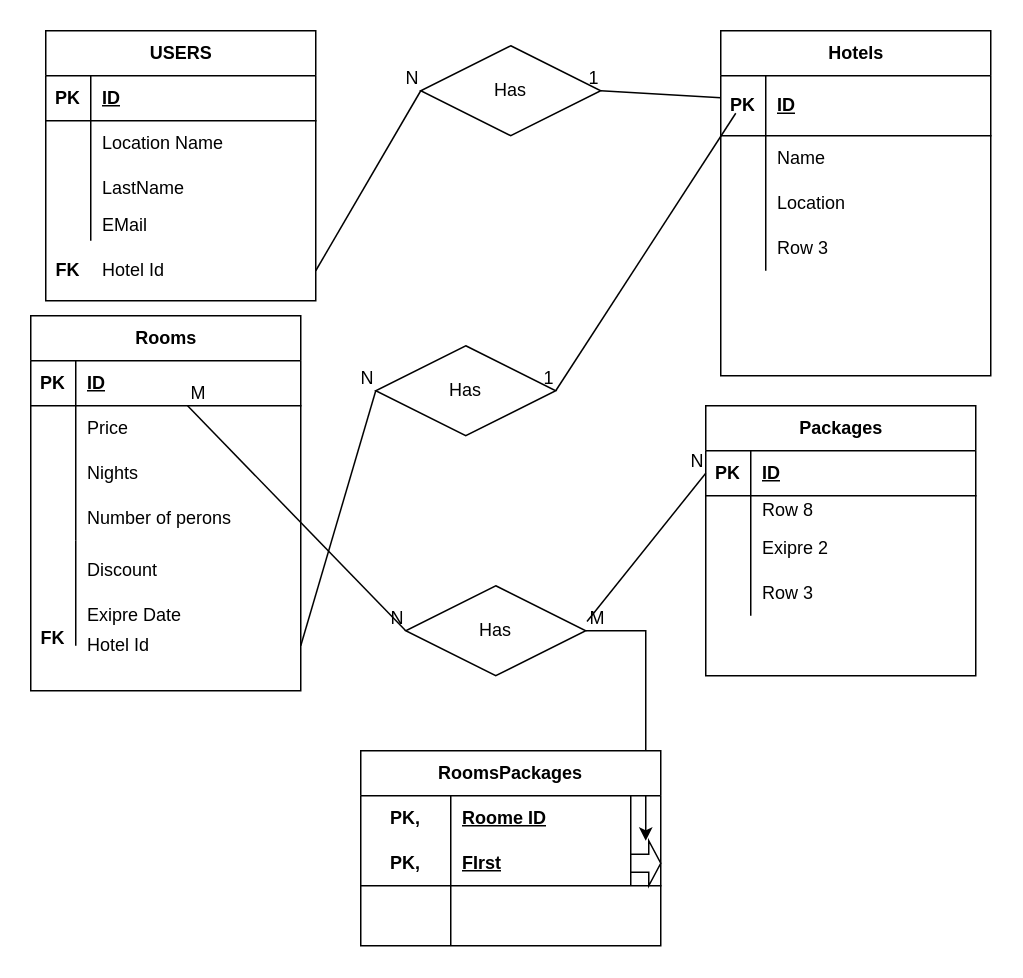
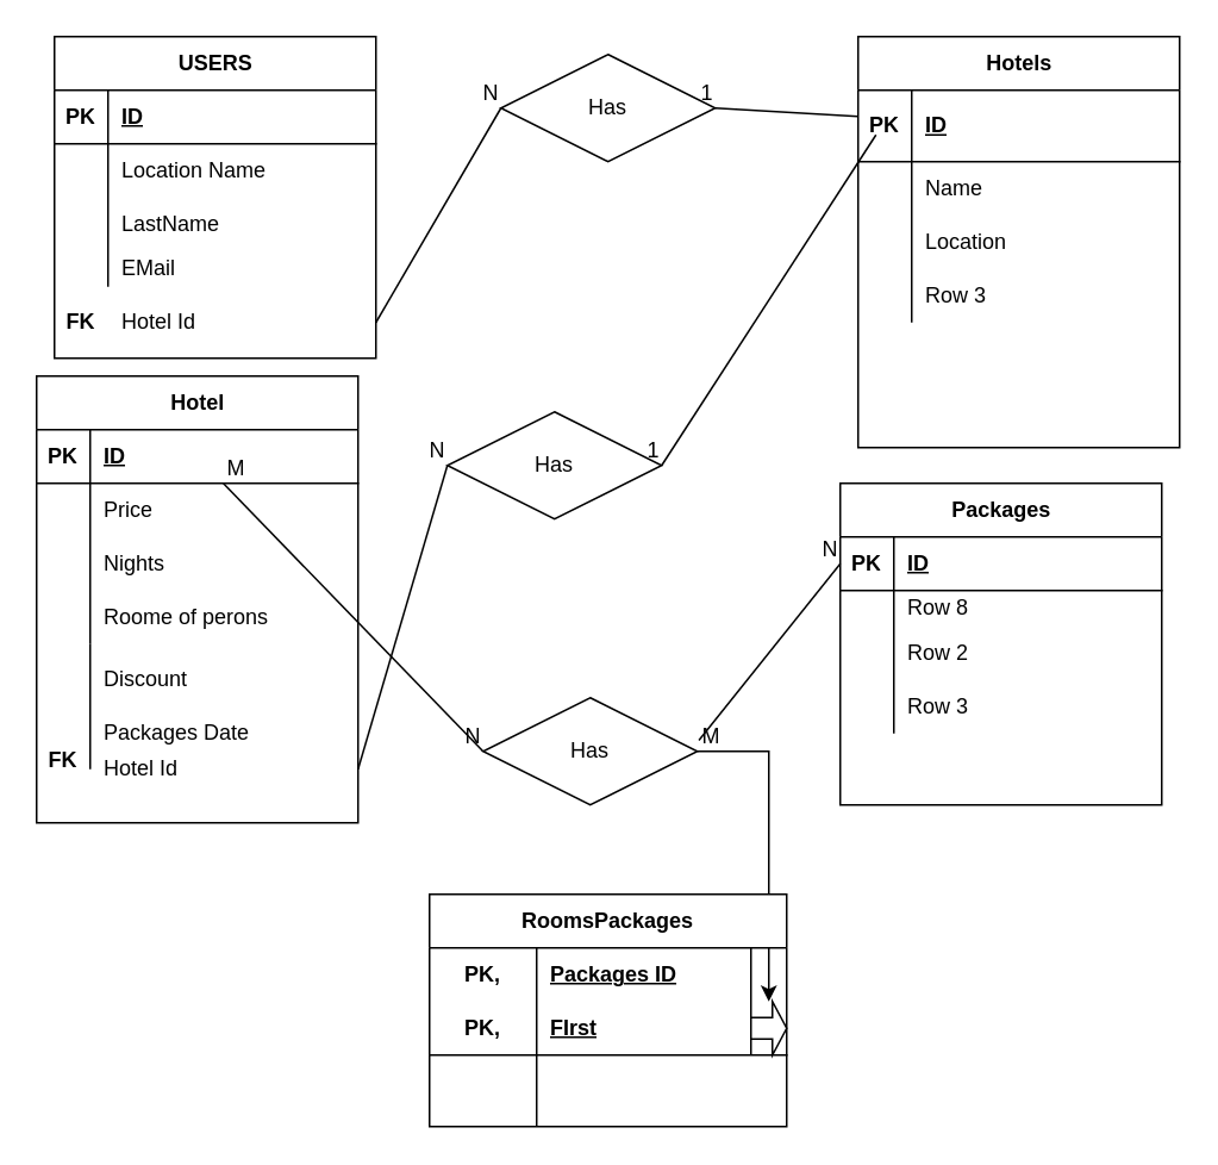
- <mxCell id="32" value="Rooms" style="shape=table;startSize=30;container=1;collapsible=1;childLayout=tableLayout;fixedRows=1;rowLines=0;fontStyle=1;align=center;resizeLast=1;html=1;" parent="1" vertex="1"><mxGeometry x="20" y="210" width="180" height="250" as="geometry" /></mxCell>
+ <mxCell id="32" value="Hotel" style="shape=table;startSize=30;container=1;collapsible=1;childLayout=tableLayout;fixedRows=1;rowLines=0;fontStyle=1;align=center;resizeLast=1;html=1;" parent="1" vertex="1"><mxGeometry x="20" y="210" width="180" height="250" as="geometry" /></mxCell>
- <mxCell id="44" value="Number of perons" style="shape=partialRectangle;connectable=0;fillColor=none;top=0;left=0;bottom=0;right=0;align=left;spacingLeft=6;overflow=hidden;whiteSpace=wrap;html=1;" parent="42" vertex="1"><mxGeometry x="30" width="150" height="30" as="geometry"><mxRectangle width="150" height="30" as="alternateBounds" /></mxGeometry></mxCell>
+ <mxCell id="44" value="Roome of perons" style="shape=partialRectangle;connectable=0;fillColor=none;top=0;left=0;bottom=0;right=0;align=left;spacingLeft=6;overflow=hidden;whiteSpace=wrap;html=1;" parent="42" vertex="1"><mxGeometry x="30" width="150" height="30" as="geometry"><mxRectangle width="150" height="30" as="alternateBounds" /></mxGeometry></mxCell>
- <mxCell id="66" value="Exipre 2" style="shape=partialRectangle;connectable=0;fillColor=none;top=0;left=0;bottom=0;right=0;align=left;spacingLeft=6;overflow=hidden;whiteSpace=wrap;html=1;" parent="64" vertex="1"><mxGeometry x="30" width="150" height="30" as="geometry"><mxRectangle width="150" height="30" as="alternateBounds" /></mxGeometry></mxCell>
+ <mxCell id="66" value="Row 2" style="shape=partialRectangle;connectable=0;fillColor=none;top=0;left=0;bottom=0;right=0;align=left;spacingLeft=6;overflow=hidden;whiteSpace=wrap;html=1;" parent="64" vertex="1"><mxGeometry x="30" width="150" height="30" as="geometry"><mxRectangle width="150" height="30" as="alternateBounds" /></mxGeometry></mxCell>
- <mxCell id="45" value="Exipre Date&amp;nbsp;" style="shape=partialRectangle;connectable=0;fillColor=none;top=0;left=0;bottom=0;right=0;align=left;spacingLeft=6;overflow=hidden;whiteSpace=wrap;html=1;" parent="1" vertex="1"><mxGeometry x="50" y="400" width="110" height="20" as="geometry"><mxRectangle width="150" height="20" as="alternateBounds" /></mxGeometry></mxCell>
+ <mxCell id="45" value="Packages Date&amp;nbsp;" style="shape=partialRectangle;connectable=0;fillColor=none;top=0;left=0;bottom=0;right=0;align=left;spacingLeft=6;overflow=hidden;whiteSpace=wrap;html=1;" parent="1" vertex="1"><mxGeometry x="50" y="400" width="110" height="20" as="geometry"><mxRectangle width="150" height="20" as="alternateBounds" /></mxGeometry></mxCell>
- <mxCell id="77" value="Roome ID" style="shape=partialRectangle;connectable=0;fillColor=none;top=0;left=0;bottom=0;right=0;align=left;spacingLeft=6;fontStyle=5;overflow=hidden;html=1;whiteSpace=wrap;" vertex="1" parent="75"><mxGeometry x="60" width="140" height="30" as="geometry"><mxRectangle width="140" height="30" as="alternateBounds" /></mxGeometry></mxCell>
+ <mxCell id="77" value="Packages ID" style="shape=partialRectangle;connectable=0;fillColor=none;top=0;left=0;bottom=0;right=0;align=left;spacingLeft=6;fontStyle=5;overflow=hidden;html=1;whiteSpace=wrap;" vertex="1" parent="75"><mxGeometry x="60" width="140" height="30" as="geometry"><mxRectangle width="140" height="30" as="alternateBounds" /></mxGeometry></mxCell>
